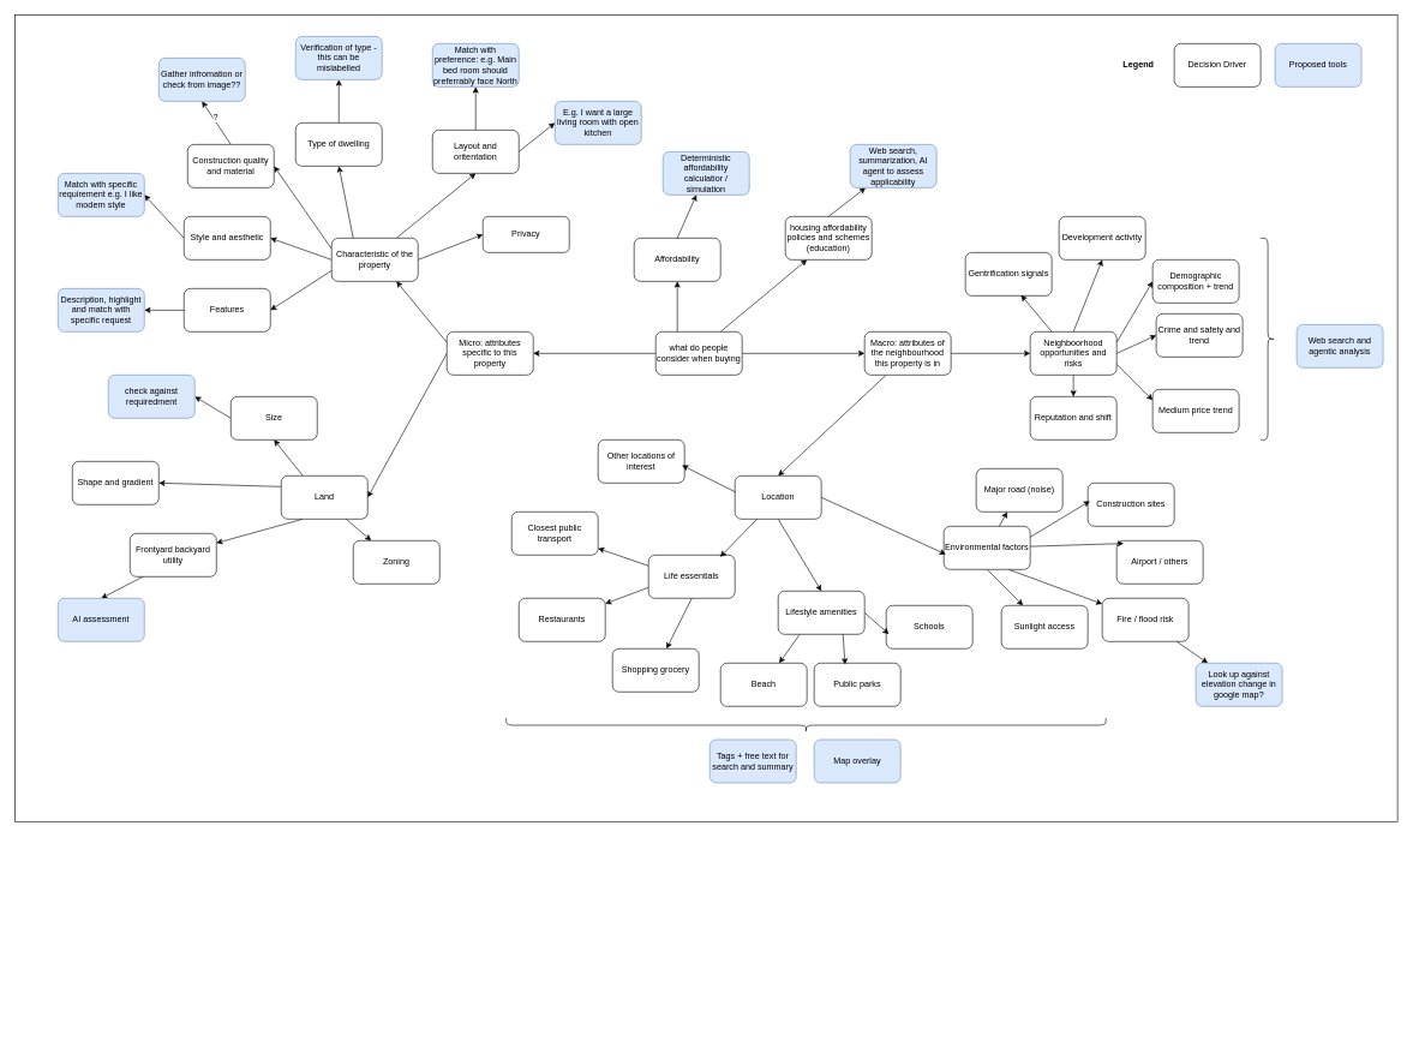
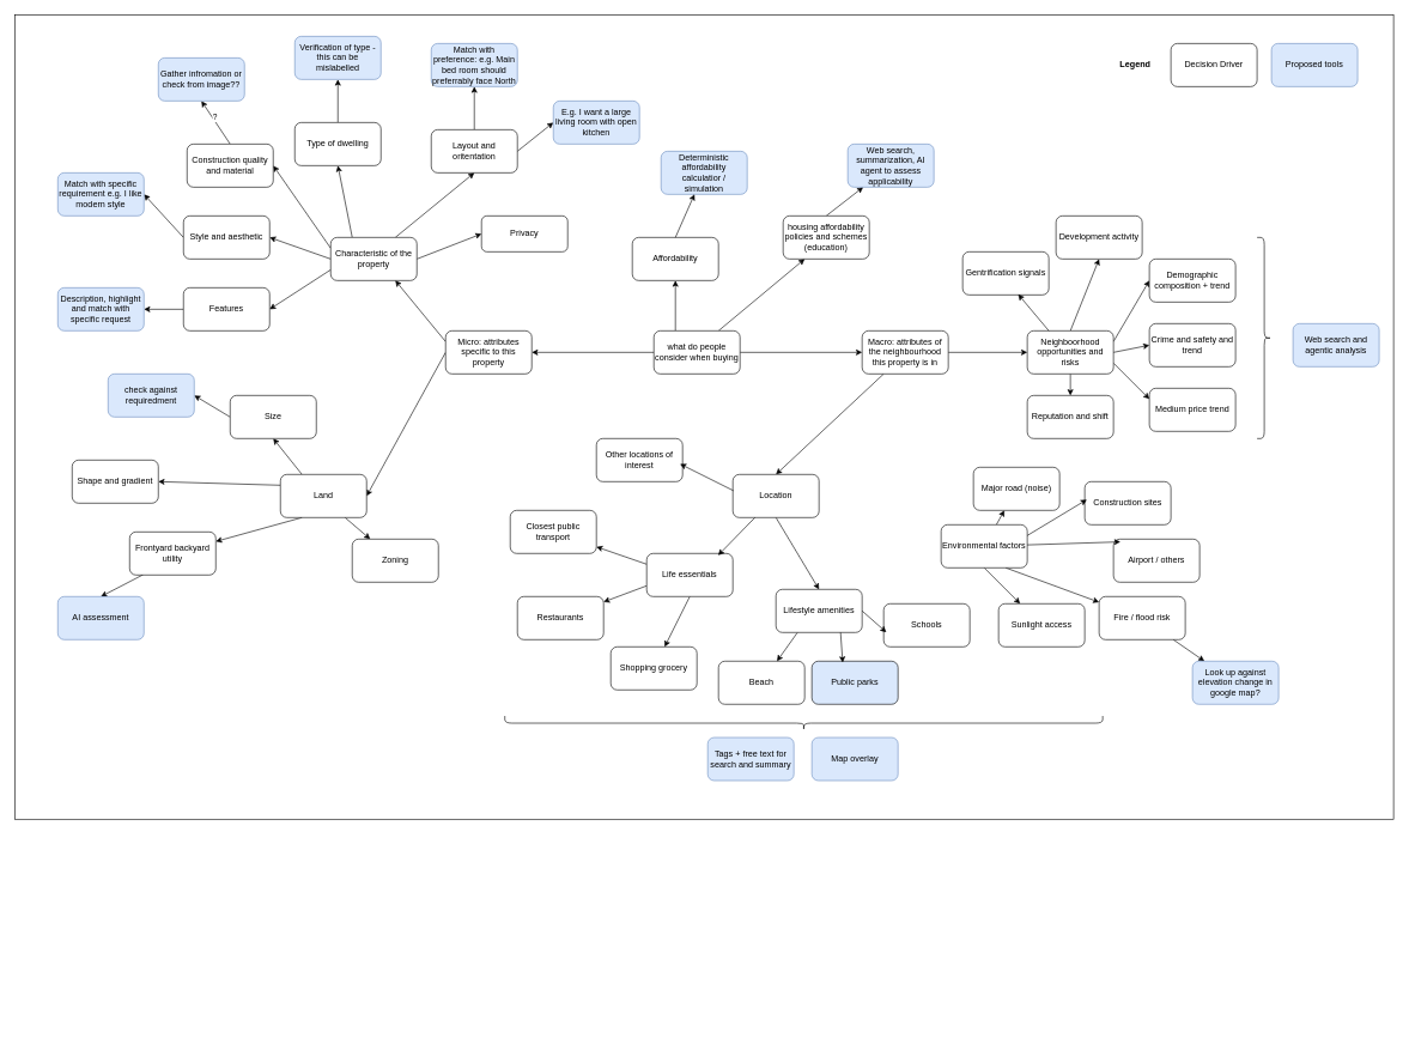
- <mxCell id="93" value="Crime and safety and trend" style="rounded=1;whiteSpace=wrap;html=1;" vertex="1" parent="1"><mxGeometry x="1605" y="435" width="120" height="60" as="geometry" /></mxCell>
+ <mxCell id="93" value="Crime and safety and trend" style="rounded=1;whiteSpace=wrap;html=1;" vertex="1" parent="1"><mxGeometry x="1600" y="450" width="120" height="60" as="geometry" /></mxCell>
- <mxCell id="83" style="edgeStyle=none;html=1;exitX=1;exitY=0.5;exitDx=0;exitDy=0;entryX=0.023;entryY=0.65;entryDx=0;entryDy=0;entryPerimeter=0;" edge="1" parent="1" source="54" target="75"><mxGeometry relative="1" as="geometry" /></mxCell>
- <mxCell id="59" value="Public parks" style="rounded=1;whiteSpace=wrap;html=1;" vertex="1" parent="1"><mxGeometry x="1130" y="920" width="120" height="60" as="geometry" /></mxCell>
+ <mxCell id="59" value="Public parks" style="rounded=1;whiteSpace=wrap;html=1;fillColor=#dae8fc;" vertex="1" parent="1"><mxGeometry x="1130" y="920" width="120" height="60" as="geometry" /></mxCell>
